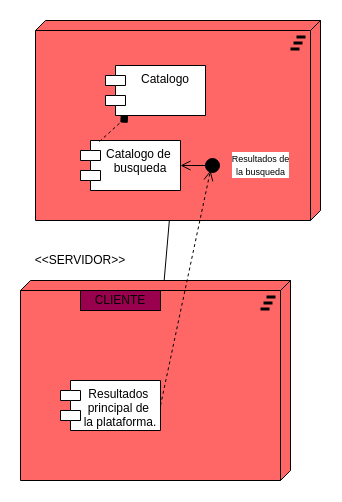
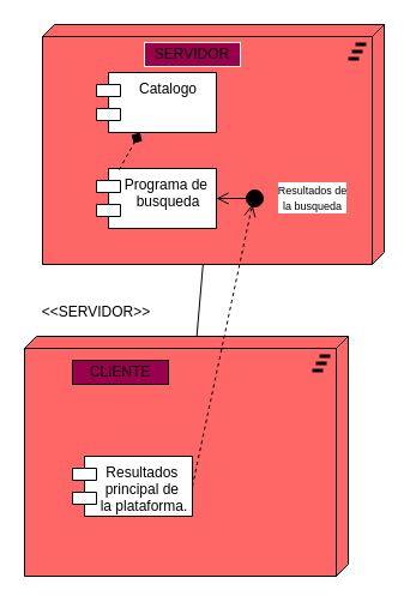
+ <mxCell id="8" value="SERVIDOR" style="text;html=1;strokeColor=#FFFFCC;fillColor=#99004D;align=center;verticalAlign=middle;whiteSpace=wrap;rounded=0;" parent="1" vertex="1"><mxGeometry x="120" y="35" width="80" height="20" as="geometry" /></mxCell>
- <mxCell id="4" value="Catalogo" style="shape=module;align=left;spacingLeft=20;align=center;verticalAlign=top;" parent="1" vertex="1"><mxGeometry x="105" y="65" width="100" height="50" as="geometry" /></mxCell>
+ <mxCell id="4" value="Catalogo" style="shape=module;align=left;spacingLeft=20;align=center;verticalAlign=top;" parent="1" vertex="1"><mxGeometry x="80" y="60" width="100" height="50" as="geometry" /></mxCell>
- <mxCell id="5" value="Catalogo de &#10;busqueda" style="shape=module;align=left;spacingLeft=20;align=center;verticalAlign=top;" parent="1" vertex="1"><mxGeometry x="80" y="140" width="100" height="50" as="geometry" /></mxCell>
+ <mxCell id="5" value="Programa de &#10;busqueda" style="shape=module;align=left;spacingLeft=20;align=center;verticalAlign=top;" parent="1" vertex="1"><mxGeometry x="80" y="140" width="100" height="50" as="geometry" /></mxCell>
- <mxCell id="7" value="CLIENTE" style="text;html=1;strokeColor=#000000;fillColor=#99004D;align=center;verticalAlign=middle;whiteSpace=wrap;rounded=0;" parent="1" vertex="1"><mxGeometry x="80" y="290" width="80" height="20" as="geometry" /></mxCell>
+ <mxCell id="7" value="CLIENTE" style="text;html=1;strokeColor=#000000;fillColor=#99004D;align=center;verticalAlign=middle;whiteSpace=wrap;rounded=0;" parent="1" vertex="1"><mxGeometry x="60" y="300" width="80" height="20" as="geometry" /></mxCell>
